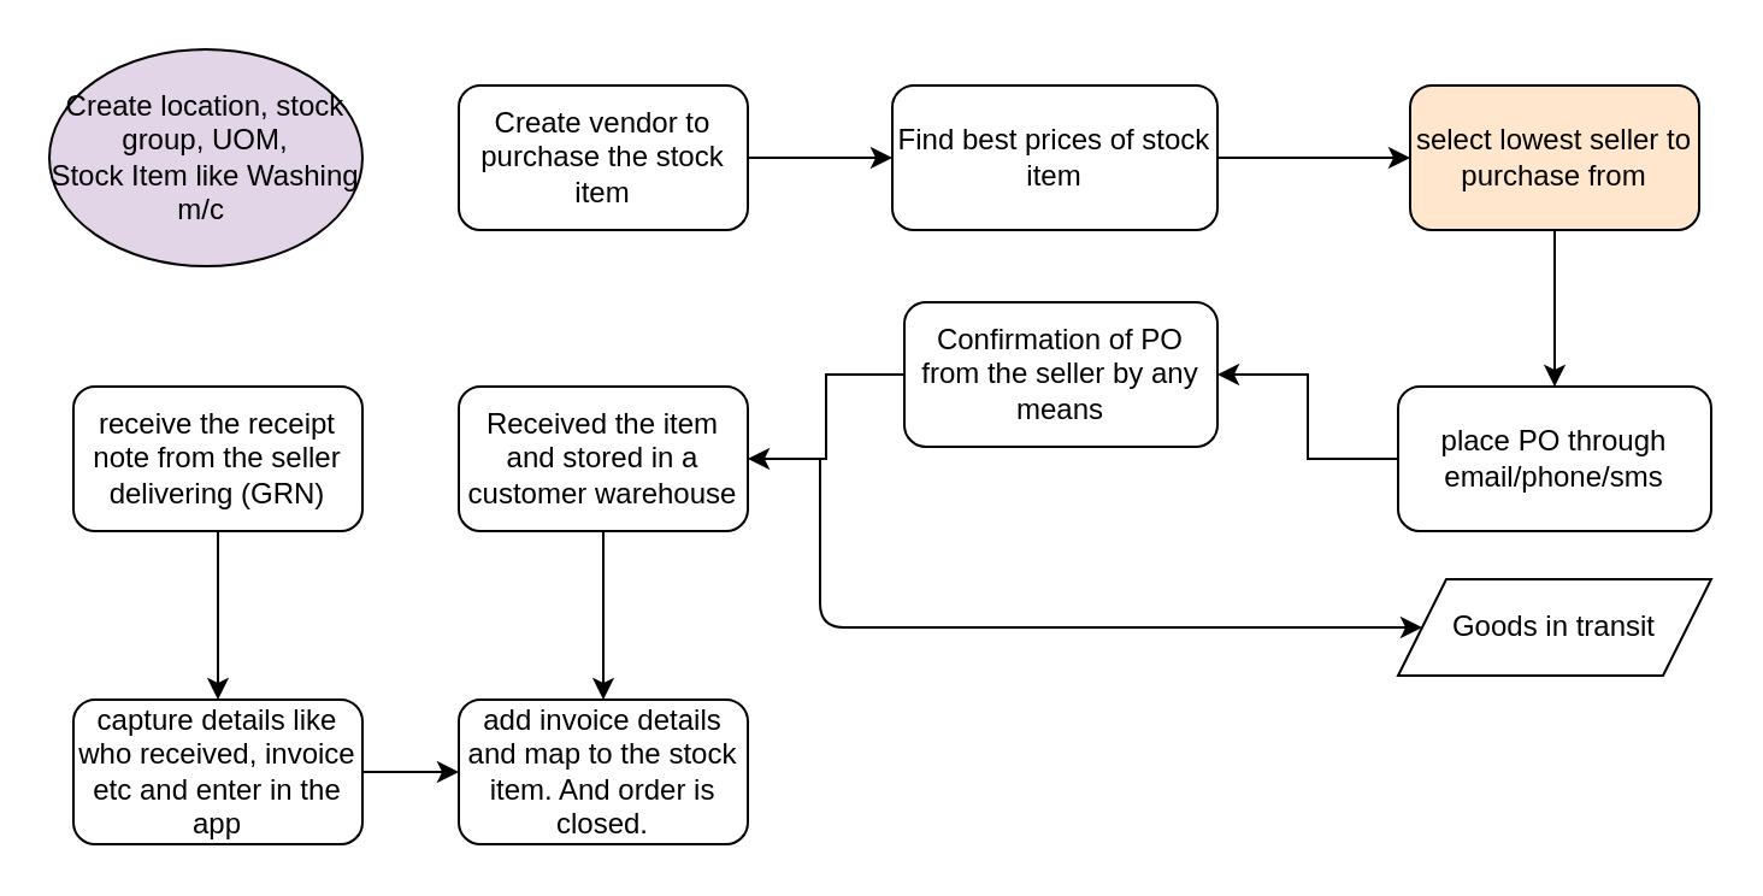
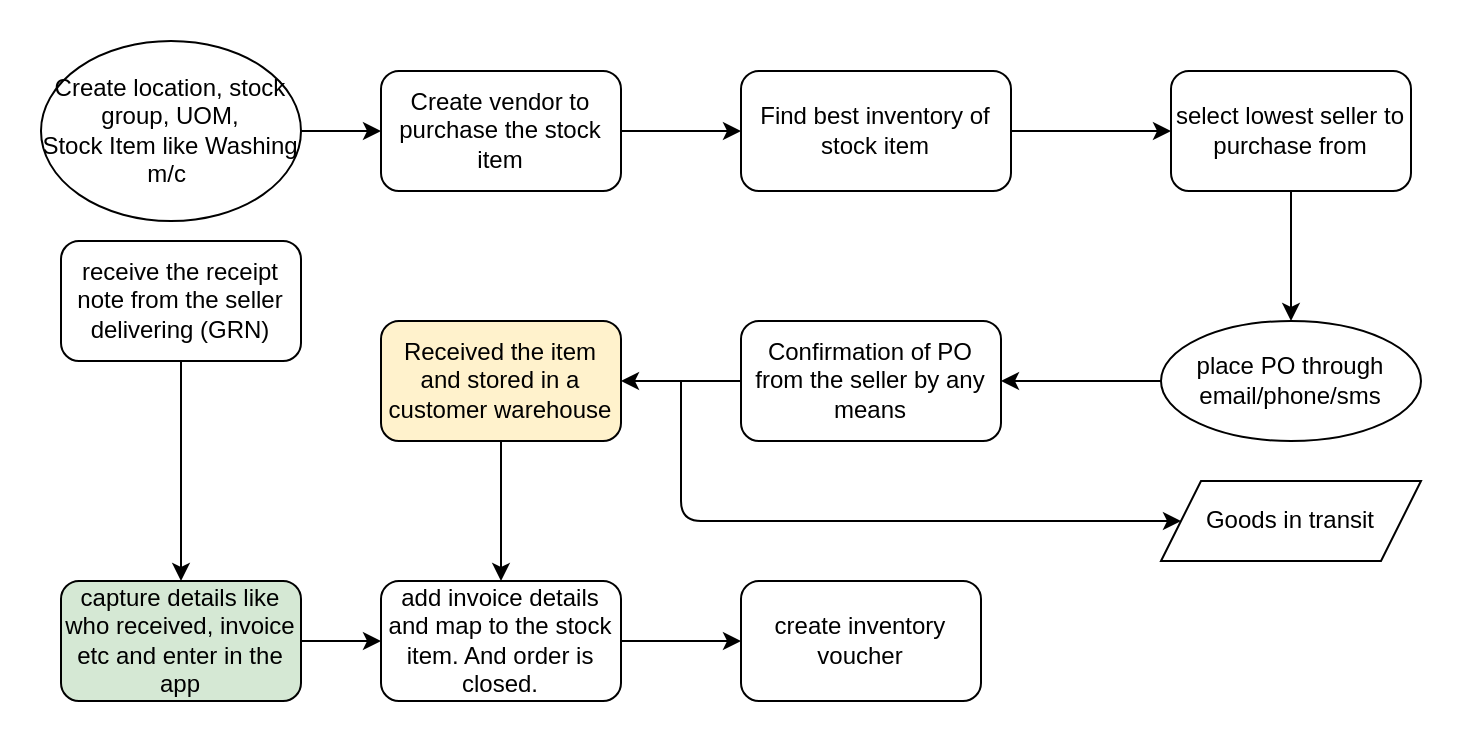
- <mxCell id="2" value="Create location, stock group, UOM,&lt;br&gt;Stock Item like Washing m/c&amp;nbsp;" style="ellipse;whiteSpace=wrap;html=1;fillColor=#e1d5e7;" parent="1" vertex="1"><mxGeometry x="20" y="20" width="130" height="90" as="geometry" /></mxCell>
+ <mxCell id="2" value="Create location, stock group, UOM,&lt;br&gt;Stock Item like Washing m/c&amp;nbsp;" style="ellipse;whiteSpace=wrap;html=1;" parent="1" vertex="1"><mxGeometry x="20" y="20" width="130" height="90" as="geometry" /></mxCell>
+ <mxCell id="3" value="" style="endArrow=classic;html=1;exitX=1;exitY=0.5;exitDx=0;exitDy=0;entryX=0;entryY=0.5;entryDx=0;entryDy=0;" parent="1" source="2" target="5" edge="1"><mxGeometry width="50" height="50" relative="1" as="geometry"><mxPoint x="190" y="160" as="sourcePoint" /><mxPoint x="240" y="110" as="targetPoint" /></mxGeometry></mxCell>
- <mxCell id="7" value="Find best prices of stock item" style="rounded=1;whiteSpace=wrap;html=1;" parent="1" vertex="1"><mxGeometry x="370" y="35" width="135" height="60" as="geometry" /></mxCell>
+ <mxCell id="7" value="Find best inventory of stock item" style="rounded=1;whiteSpace=wrap;html=1;" parent="1" vertex="1"><mxGeometry x="370" y="35" width="135" height="60" as="geometry" /></mxCell>
- <mxCell id="9" value="select lowest seller to purchase from" style="rounded=1;whiteSpace=wrap;html=1;fillColor=#ffe6cc;" parent="1" vertex="1"><mxGeometry x="585" y="35" width="120" height="60" as="geometry" /></mxCell>
+ <mxCell id="9" value="select lowest seller to purchase from" style="rounded=1;whiteSpace=wrap;html=1;" parent="1" vertex="1"><mxGeometry x="585" y="35" width="120" height="60" as="geometry" /></mxCell>
- <mxCell id="13" value="Confirmation of PO from the seller by any means" style="rounded=1;whiteSpace=wrap;html=1;" parent="1" vertex="1"><mxGeometry x="375" y="125" width="130" height="60" as="geometry" /></mxCell>
+ <mxCell id="13" value="Confirmation of PO from the seller by any means" style="rounded=1;whiteSpace=wrap;html=1;" parent="1" vertex="1"><mxGeometry x="370" y="160" width="130" height="60" as="geometry" /></mxCell>
- <mxCell id="17" value="receive the receipt note from the seller delivering (GRN)" style="rounded=1;whiteSpace=wrap;html=1;" parent="1" vertex="1"><mxGeometry x="30" y="160" width="120" height="60" as="geometry" /></mxCell>
+ <mxCell id="17" value="receive the receipt note from the seller delivering (GRN)" style="rounded=1;whiteSpace=wrap;html=1;" parent="1" vertex="1"><mxGeometry x="30" y="120" width="120" height="60" as="geometry" /></mxCell>
- <mxCell id="15" value="Received the item and stored in a customer warehouse" style="rounded=1;whiteSpace=wrap;html=1;" parent="1" vertex="1"><mxGeometry x="190" y="160" width="120" height="60" as="geometry" /></mxCell>
+ <mxCell id="15" value="Received the item and stored in a customer warehouse" style="rounded=1;whiteSpace=wrap;html=1;fillColor=#fff2cc;" parent="1" vertex="1"><mxGeometry x="190" y="160" width="120" height="60" as="geometry" /></mxCell>
- <mxCell id="11" value="place PO through email/phone/sms" style="rounded=1;whiteSpace=wrap;html=1;" parent="1" vertex="1"><mxGeometry x="580" y="160" width="130" height="60" as="geometry" /></mxCell>
+ <mxCell id="11" value="place PO through email/phone/sms" style="ellipse;whiteSpace=wrap;html=1;" parent="1" vertex="1"><mxGeometry x="580" y="160" width="130" height="60" as="geometry" /></mxCell>
- <mxCell id="21" value="capture details like who received, invoice etc and enter in the app" style="rounded=1;whiteSpace=wrap;html=1;" parent="1" vertex="1"><mxGeometry x="30" y="290" width="120" height="60" as="geometry" /></mxCell>
+ <mxCell id="21" value="capture details like who received, invoice etc and enter in the app" style="rounded=1;whiteSpace=wrap;html=1;fillColor=#d5e8d4;" parent="1" vertex="1"><mxGeometry x="30" y="290" width="120" height="60" as="geometry" /></mxCell>
+ <mxCell id="22" style="edgeStyle=orthogonalEdgeStyle;rounded=0;orthogonalLoop=1;jettySize=auto;html=1;entryX=0;entryY=0.5;entryDx=0;entryDy=0;" parent="1" source="23" target="24" edge="1"><mxGeometry relative="1" as="geometry" /></mxCell>
+ <mxCell id="24" value="create inventory voucher" style="rounded=1;whiteSpace=wrap;html=1;" parent="1" vertex="1"><mxGeometry x="370" y="290" width="120" height="60" as="geometry" /></mxCell>
